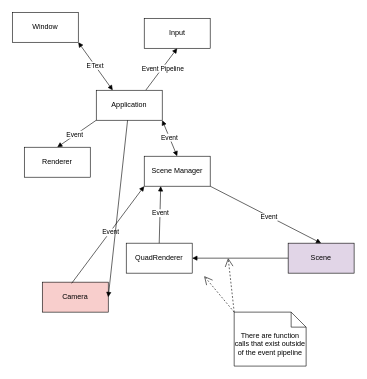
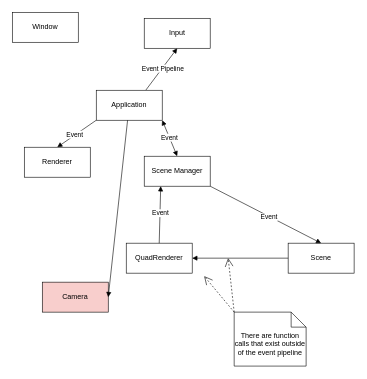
- <mxCell id="2" value="" style="endArrow=block;startArrow=block;endFill=1;startFill=1;html=1;rounded=0;exitX=1;exitY=1;exitDx=0;exitDy=0;entryX=0.25;entryY=0;entryDx=0;entryDy=0;" edge="1" parent="1" source="12" target="11"><mxGeometry width="160" relative="1" as="geometry"><mxPoint x="150.08" y="50.004" as="sourcePoint" /><mxPoint x="173.04" y="121.978" as="targetPoint" /></mxGeometry></mxCell>
- <mxCell id="3" value="Event" style="edgeLabel;html=1;align=center;verticalAlign=middle;resizable=0;points=[];" vertex="1" connectable="0" parent="2"><mxGeometry x="-0.055" relative="1" as="geometry"><mxPoint as="offset" /></mxGeometry></mxCell>
- <mxCell id="4" value="Text" style="edgeLabel;html=1;align=center;verticalAlign=middle;resizable=0;points=[];" vertex="1" connectable="0" parent="2"><mxGeometry x="-0.006" y="3" relative="1" as="geometry"><mxPoint as="offset" /></mxGeometry></mxCell>
- <mxCell id="23" value="" style="endArrow=block;startArrow=none;endFill=1;startFill=0;html=1;rounded=0;exitX=0.445;exitY=0.04;exitDx=0;exitDy=0;entryX=0;entryY=1;entryDx=0;entryDy=0;exitPerimeter=0;" edge="1" parent="1" source="22" target="15"><mxGeometry width="160" relative="1" as="geometry"><mxPoint x="275" y="415" as="sourcePoint" /><mxPoint x="278" y="320" as="targetPoint" /></mxGeometry></mxCell>
- <mxCell id="24" value="Event" style="edgeLabel;html=1;align=center;verticalAlign=middle;resizable=0;points=[];" vertex="1" connectable="0" parent="23"><mxGeometry x="0.068" y="-1" relative="1" as="geometry"><mxPoint x="-1" as="offset" /></mxGeometry></mxCell>
- <mxCell id="19" value="Scene" style="html=1;whiteSpace=wrap;fillColor=#e1d5e7;" vertex="1" parent="1"><mxGeometry x="480" y="405" width="110" height="50" as="geometry" /></mxCell>
+ <mxCell id="19" value="Scene" style="html=1;whiteSpace=wrap;" vertex="1" parent="1"><mxGeometry x="480" y="405" width="110" height="50" as="geometry" /></mxCell>
